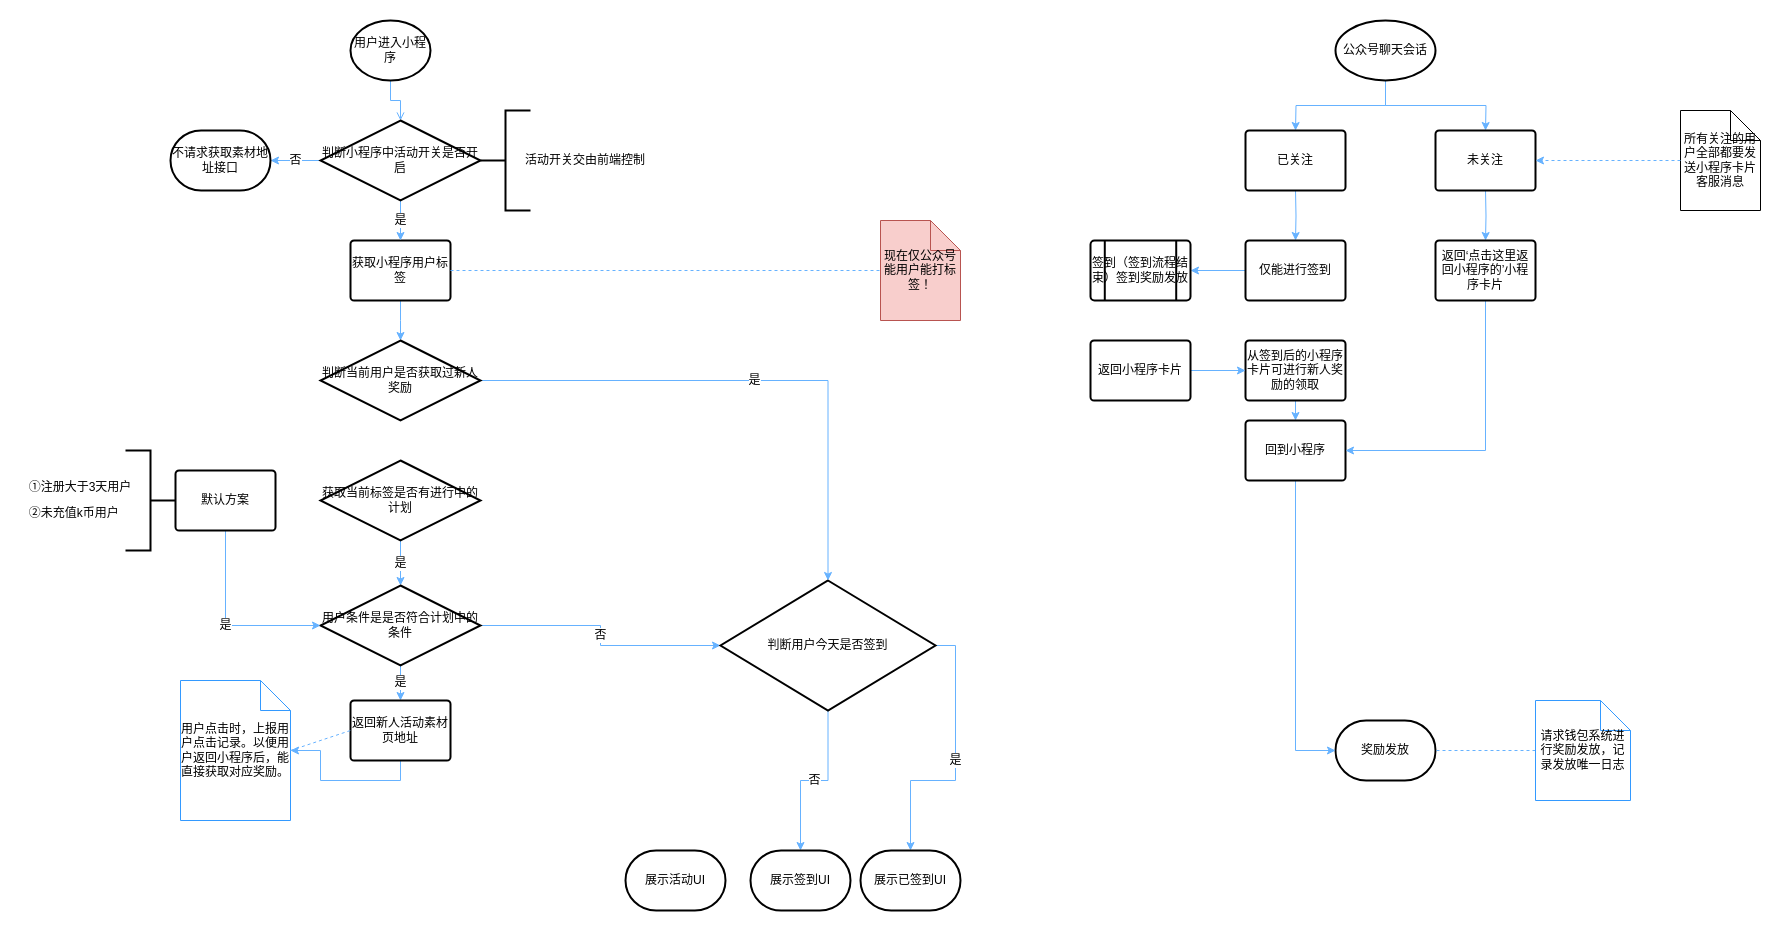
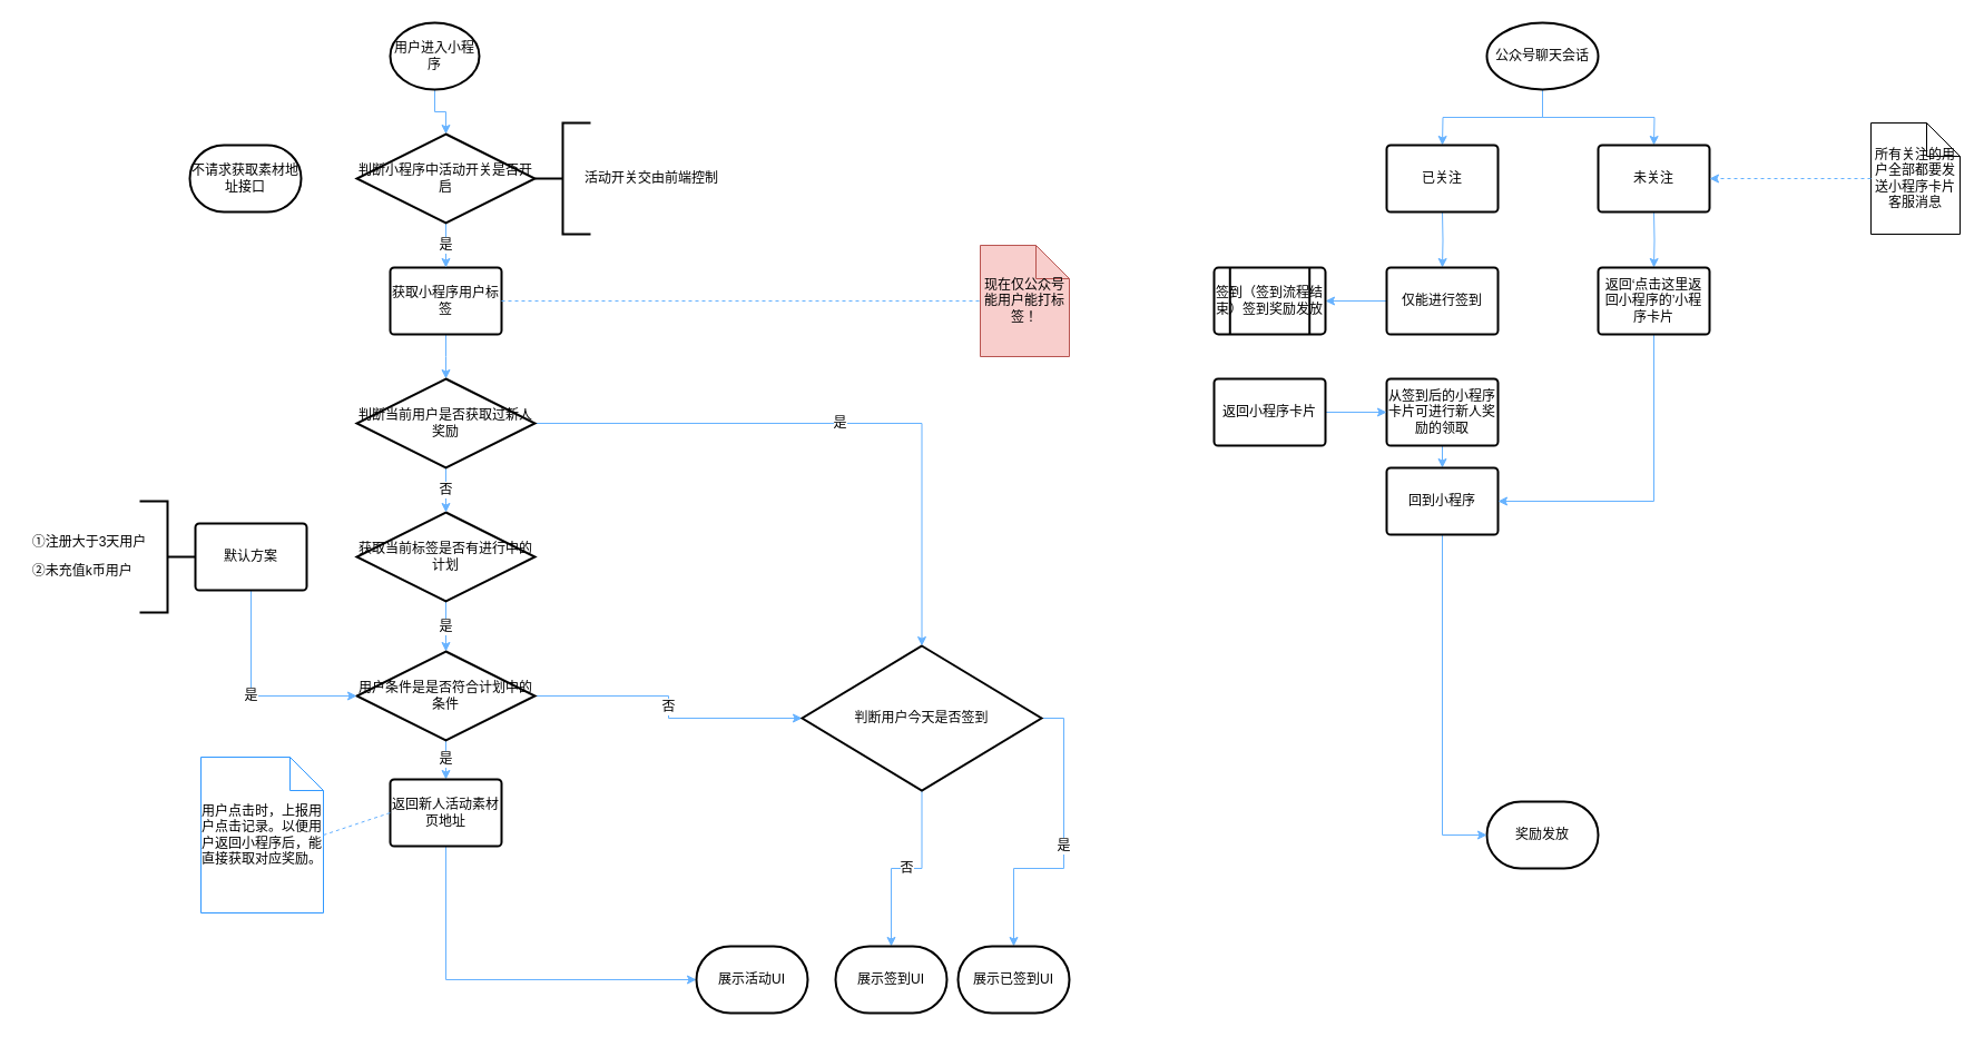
- <mxCell id="2" style="edgeStyle=orthogonalEdgeStyle;rounded=0;html=1;exitX=0.5;exitY=1;exitPerimeter=0;jettySize=auto;orthogonalLoop=1;strokeColor=#66B2FF;fontSize=12;endArrow=open;" parent="1" source="3" target="21" edge="1"><mxGeometry relative="1" as="geometry" /></mxCell>
+ <mxCell id="2" style="edgeStyle=orthogonalEdgeStyle;rounded=0;html=1;exitX=0.5;exitY=1;exitPerimeter=0;jettySize=auto;orthogonalLoop=1;strokeColor=#66B2FF;fontSize=12;" parent="1" source="3" target="21" edge="1"><mxGeometry relative="1" as="geometry" /></mxCell>
- <mxCell id="20" value="否" style="edgeStyle=orthogonalEdgeStyle;rounded=0;html=1;exitX=0;exitY=0.5;exitPerimeter=0;jettySize=auto;orthogonalLoop=1;strokeColor=#66B2FF;fontSize=12;" parent="1" source="21" target="22" edge="1"><mxGeometry relative="1" as="geometry" /></mxCell>
+ <mxCell id="49" value="否" style="edgeStyle=orthogonalEdgeStyle;rounded=0;html=1;exitX=0.5;exitY=1;exitPerimeter=0;jettySize=auto;orthogonalLoop=1;strokeColor=#66B2FF;fontSize=12;fontColor=#000000;" parent="1" source="51" target="7" edge="1"><mxGeometry relative="1" as="geometry" /></mxCell>
- <mxCell id="53" value="" style="endArrow=none;dashed=1;html=1;strokeColor=#66B2FF;fontSize=12;fontColor=#00FFFF;entryX=1;entryY=0.5;entryPerimeter=0;exitX=0;exitY=0.5;" parent="1" source="54" target="38" edge="1"><mxGeometry width="50" height="50" relative="1" as="geometry"><mxPoint x="1500" y="795" as="sourcePoint" /><mxPoint x="1345" y="680" as="targetPoint" /><Array as="points" /></mxGeometry></mxCell>
- <mxCell id="54" value="请求钱包系统进行奖励发放，记录发放唯一日志" style="shape=note;whiteSpace=wrap;html=1;strokeColor=#3399FF;fillColor=#FFFFFF;fontSize=12;fontColor=#000000;" parent="1" vertex="1"><mxGeometry x="1535" y="700" width="95" height="100" as="geometry" /></mxCell>
- <mxCell id="11" style="edgeStyle=orthogonalEdgeStyle;rounded=0;html=1;exitX=0.5;exitY=1;exitPerimeter=0;jettySize=auto;orthogonalLoop=1;strokeColor=#66B2FF;fontSize=12;" parent="1" source="12" target="48" edge="1"><mxGeometry relative="1" as="geometry" /></mxCell>
+ <mxCell id="11" style="edgeStyle=orthogonalEdgeStyle;rounded=0;html=1;exitX=0.5;exitY=1;exitPerimeter=0;entryX=0;entryY=0.5;entryPerimeter=0;jettySize=auto;orthogonalLoop=1;strokeColor=#66B2FF;fontSize=12;" parent="1" source="12" target="23" edge="1"><mxGeometry relative="1" as="geometry" /></mxCell>
